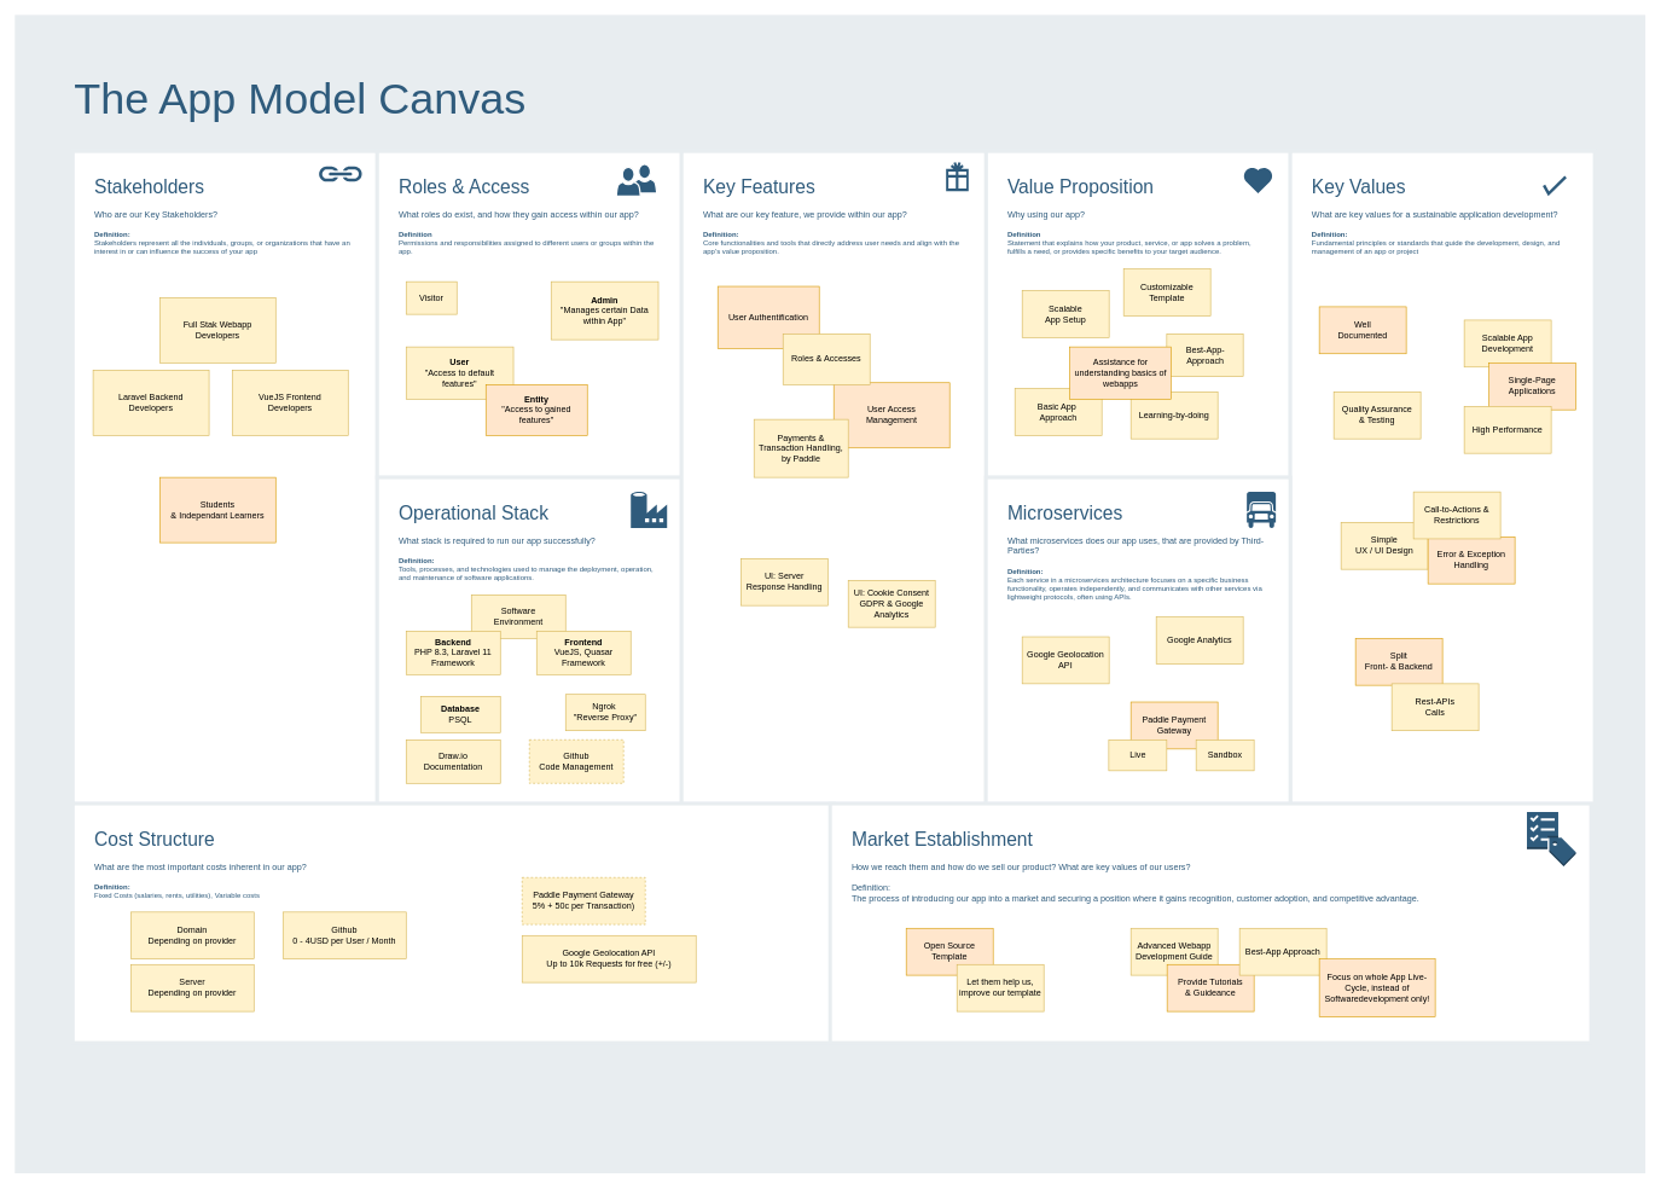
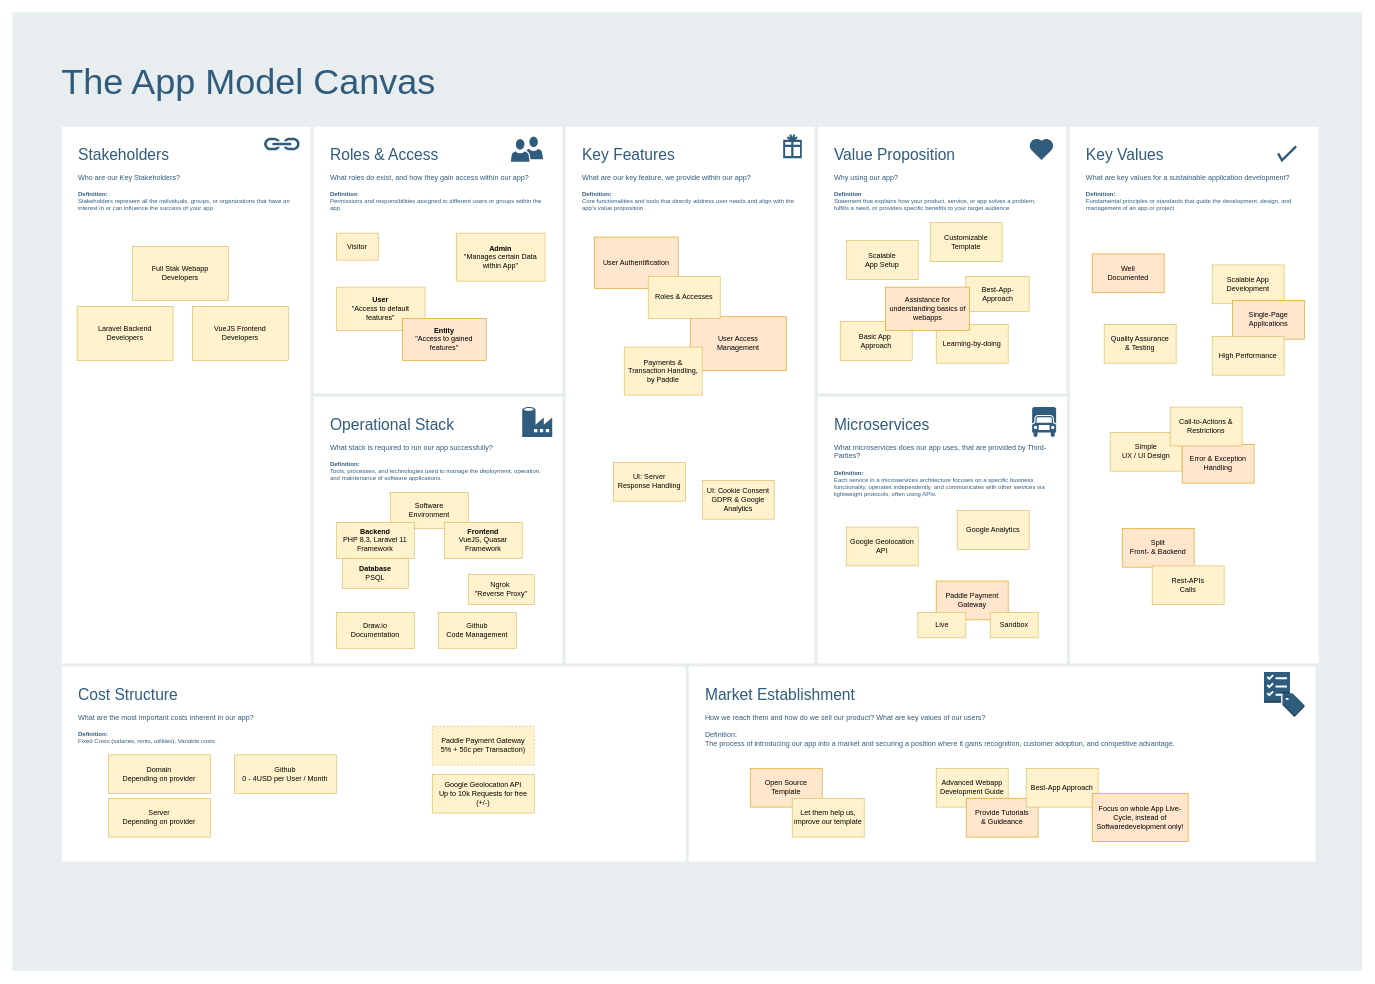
- <mxCell id="27" value="Students&lt;br&gt;&amp;amp; Independant Learners" style="rounded=0;whiteSpace=wrap;html=1;fillColor=#ffe6cc;strokeColor=#d79b00;" vertex="1" parent="1"><mxGeometry x="220" y="658" width="160" height="90" as="geometry" /></mxCell>
- <mxCell id="32" value="&lt;b&gt;Database&lt;/b&gt;&lt;br&gt;PSQL" style="rounded=0;whiteSpace=wrap;html=1;fillColor=#fff2cc;strokeColor=#d6b656;" vertex="1" parent="1"><mxGeometry x="580" y="960" width="110" height="50" as="geometry" /></mxCell>
+ <mxCell id="32" value="&lt;b&gt;Database&lt;/b&gt;&lt;br&gt;PSQL" style="rounded=0;whiteSpace=wrap;html=1;fillColor=#fff2cc;strokeColor=#d6b656;" vertex="1" parent="1"><mxGeometry x="570" y="930" width="110" height="50" as="geometry" /></mxCell>
- <mxCell id="33" value="Github&lt;br&gt;Code Management" style="rounded=0;whiteSpace=wrap;html=1;fillColor=#fff2cc;strokeColor=#d6b656;dashed=1;" vertex="1" parent="1"><mxGeometry x="730" y="1020" width="130" height="60" as="geometry" /></mxCell>
+ <mxCell id="33" value="Github&lt;br&gt;Code Management" style="rounded=0;whiteSpace=wrap;html=1;fillColor=#fff2cc;strokeColor=#d6b656;" vertex="1" parent="1"><mxGeometry x="730" y="1020" width="130" height="60" as="geometry" /></mxCell>
- <mxCell id="54" value="Google Geolocation API&lt;br&gt;Up to 10k Requests for free (+/-)" style="rounded=0;whiteSpace=wrap;html=1;fillColor=#fff2cc;strokeColor=#d6b656;" vertex="1" parent="1"><mxGeometry x="720" y="1290" width="240" height="64.75" as="geometry" /></mxCell>
+ <mxCell id="54" value="Google Geolocation API&lt;br&gt;Up to 10k Requests for free (+/-)" style="rounded=0;whiteSpace=wrap;html=1;fillColor=#fff2cc;strokeColor=#d6b656;" vertex="1" parent="1"><mxGeometry x="720" y="1290" width="170" height="64.75" as="geometry" /></mxCell>
